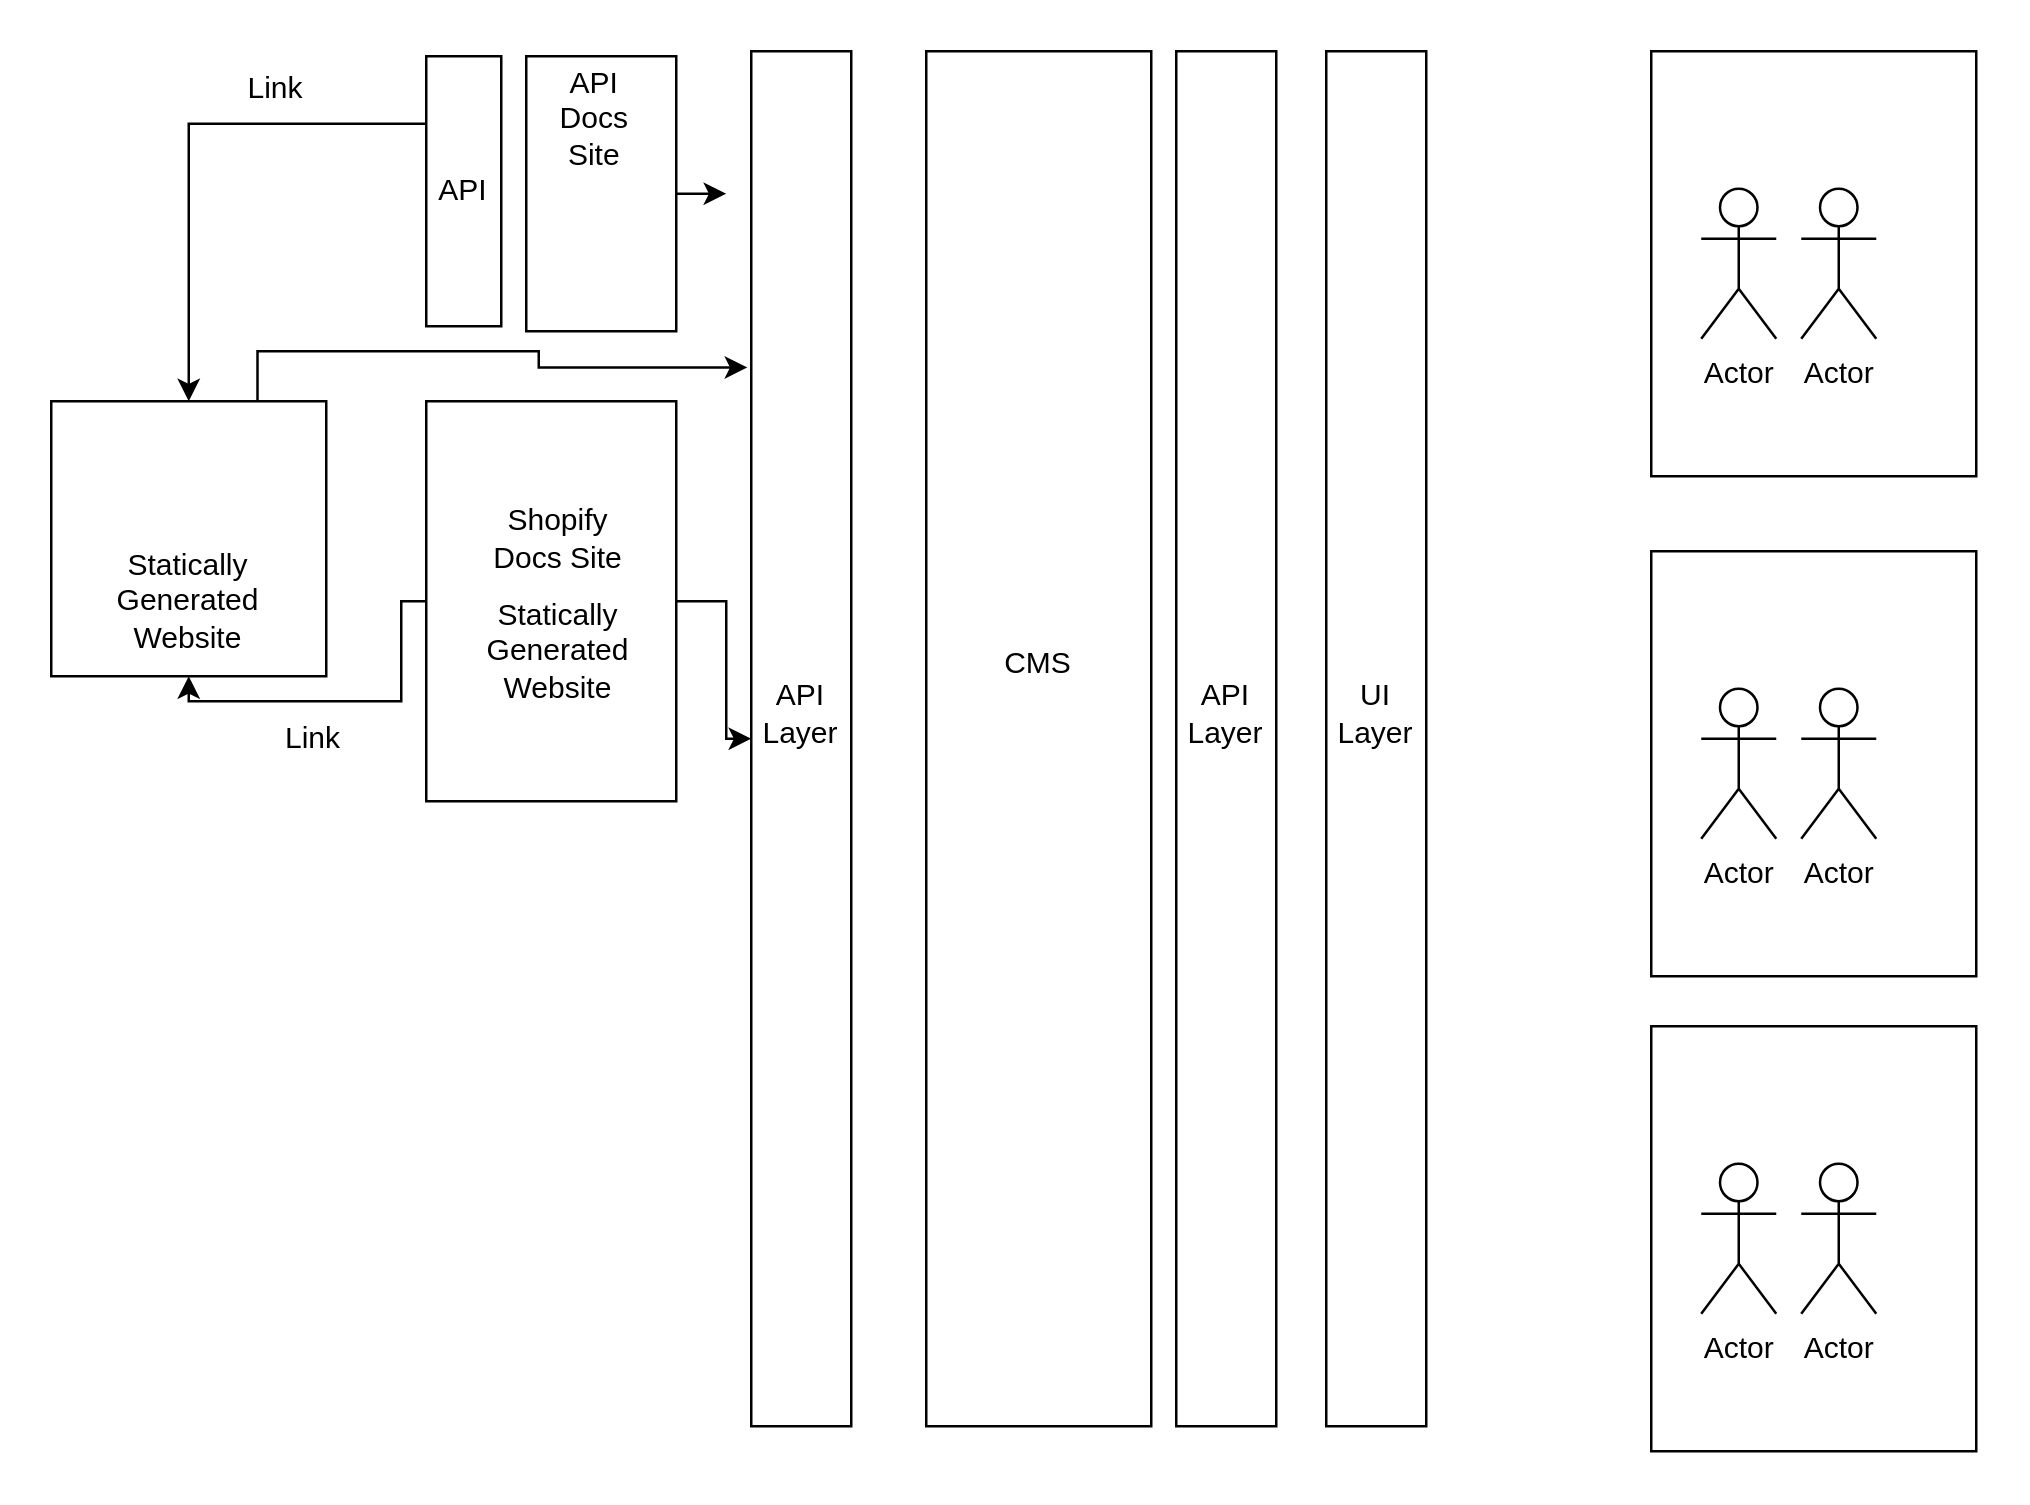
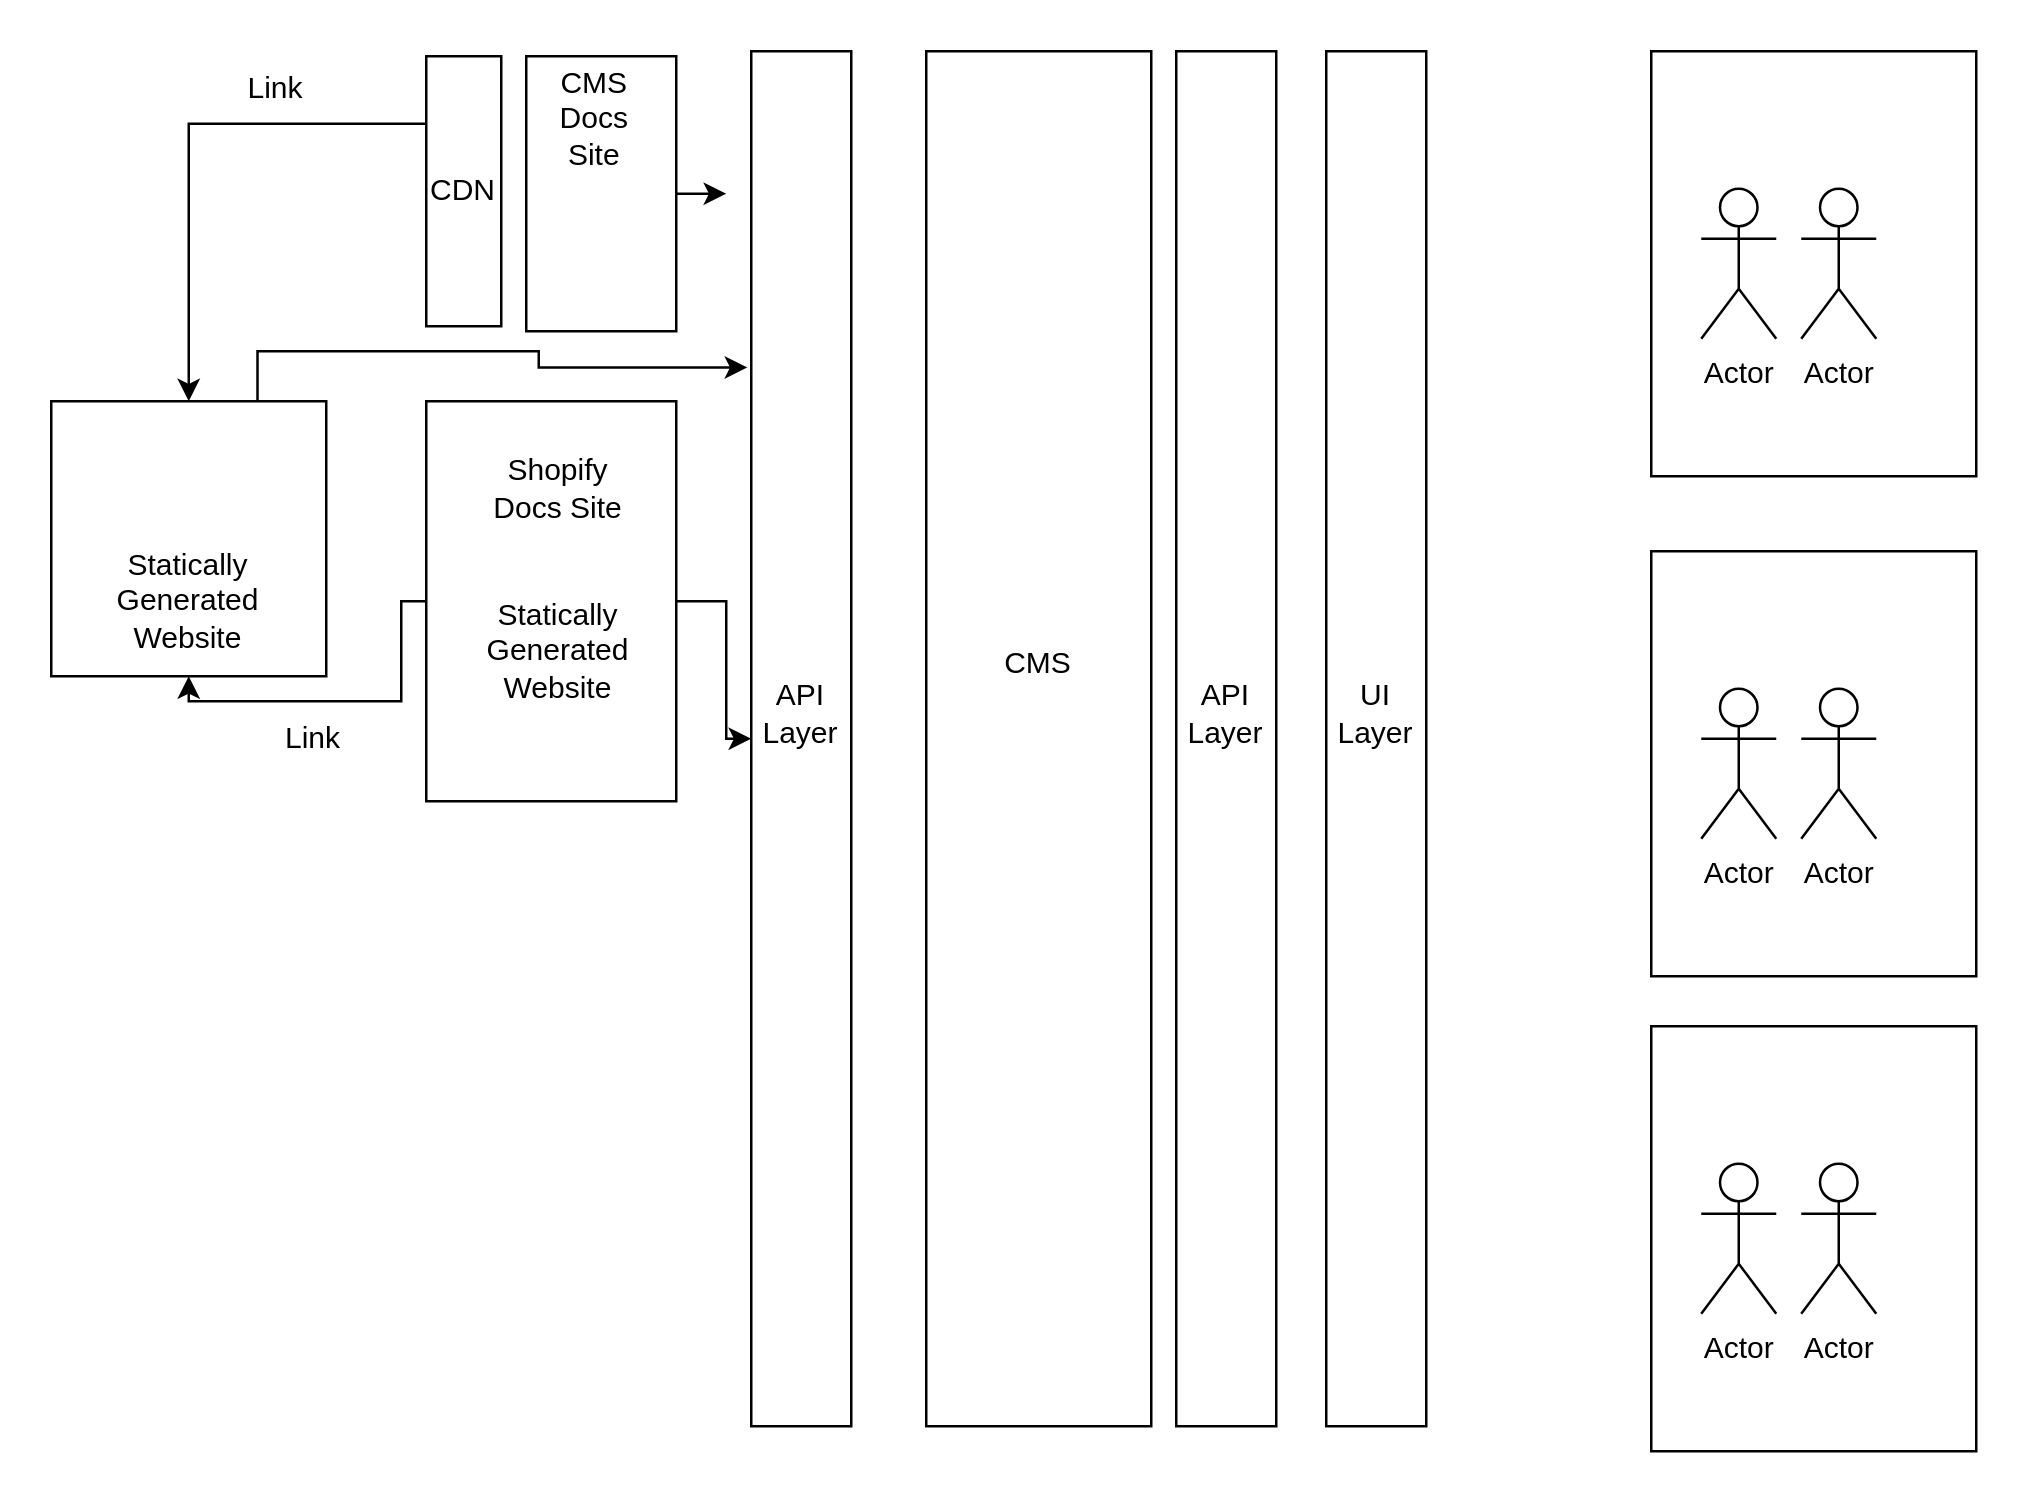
- <mxCell id="23" value="API Docs Site" style="text;html=1;strokeColor=none;fillColor=none;align=center;verticalAlign=middle;whiteSpace=wrap;rounded=0;" vertex="1" parent="1"><mxGeometry x="220" y="32" width="35" height="30" as="geometry" /></mxCell>
+ <mxCell id="23" value="CMS Docs Site" style="text;html=1;strokeColor=none;fillColor=none;align=center;verticalAlign=middle;whiteSpace=wrap;rounded=0;" vertex="1" parent="1"><mxGeometry x="220" y="32" width="35" height="30" as="geometry" /></mxCell>
- <mxCell id="26" value="API" style="text;html=1;strokeColor=none;fillColor=none;align=center;verticalAlign=middle;whiteSpace=wrap;rounded=0;" vertex="1" parent="1"><mxGeometry x="155" y="61" width="60" height="30" as="geometry" /></mxCell>
+ <mxCell id="26" value="CDN" style="text;html=1;strokeColor=none;fillColor=none;align=center;verticalAlign=middle;whiteSpace=wrap;rounded=0;" vertex="1" parent="1"><mxGeometry x="155" y="61" width="60" height="30" as="geometry" /></mxCell>
- <mxCell id="30" value="Shopify Docs Site" style="text;html=1;strokeColor=none;fillColor=none;align=center;verticalAlign=middle;whiteSpace=wrap;rounded=0;" vertex="1" parent="1"><mxGeometry x="193" y="200" width="60" height="30" as="geometry" /></mxCell>
+ <mxCell id="30" value="Shopify Docs Site" style="text;html=1;strokeColor=none;fillColor=none;align=center;verticalAlign=middle;whiteSpace=wrap;rounded=0;" vertex="1" parent="1"><mxGeometry x="193" y="180" width="60" height="30" as="geometry" /></mxCell>
